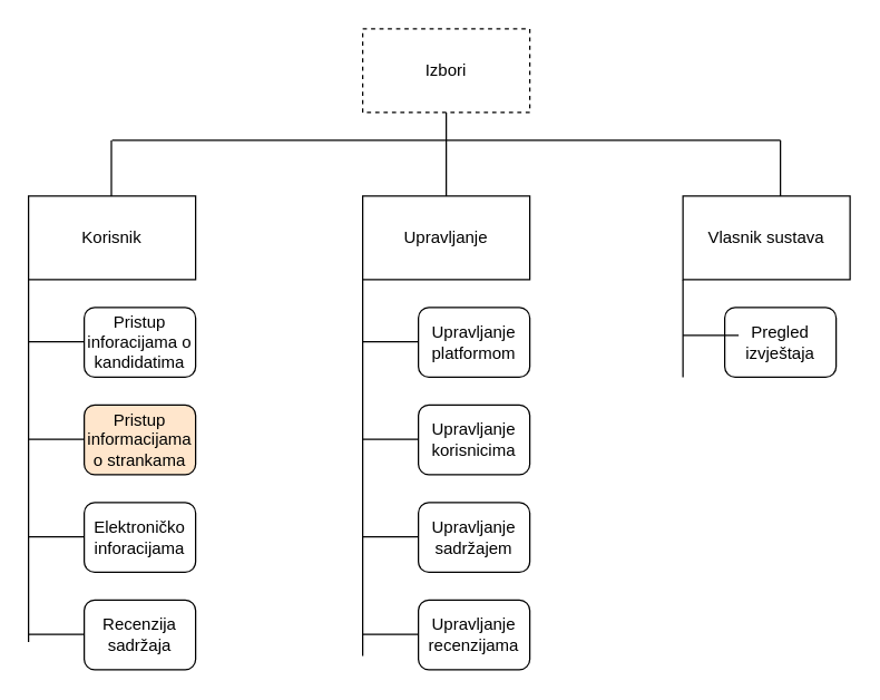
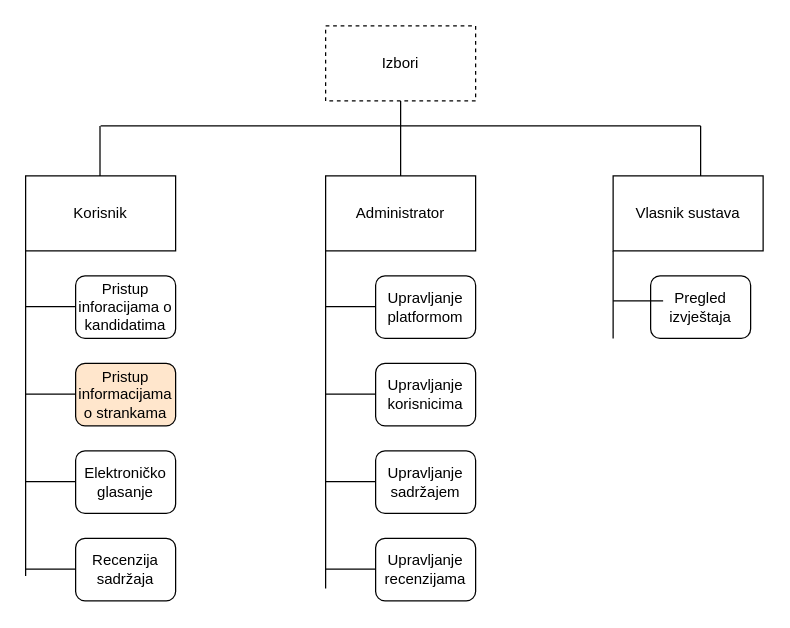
- <mxCell id="5" value="Upravljanje" style="rounded=0;whiteSpace=wrap;html=1;" parent="1" vertex="1"><mxGeometry x="260" y="140" width="120" height="60" as="geometry" /></mxCell>
+ <mxCell id="5" value="Administrator" style="rounded=0;whiteSpace=wrap;html=1;" parent="1" vertex="1"><mxGeometry x="260" y="140" width="120" height="60" as="geometry" /></mxCell>
- <mxCell id="15" value="Elektroničko inforacijama" style="rounded=1;whiteSpace=wrap;html=1;" parent="1" vertex="1"><mxGeometry x="60" y="360" width="80" height="50" as="geometry" /></mxCell>
+ <mxCell id="15" value="Elektroničko glasanje" style="rounded=1;whiteSpace=wrap;html=1;" parent="1" vertex="1"><mxGeometry x="60" y="360" width="80" height="50" as="geometry" /></mxCell>
